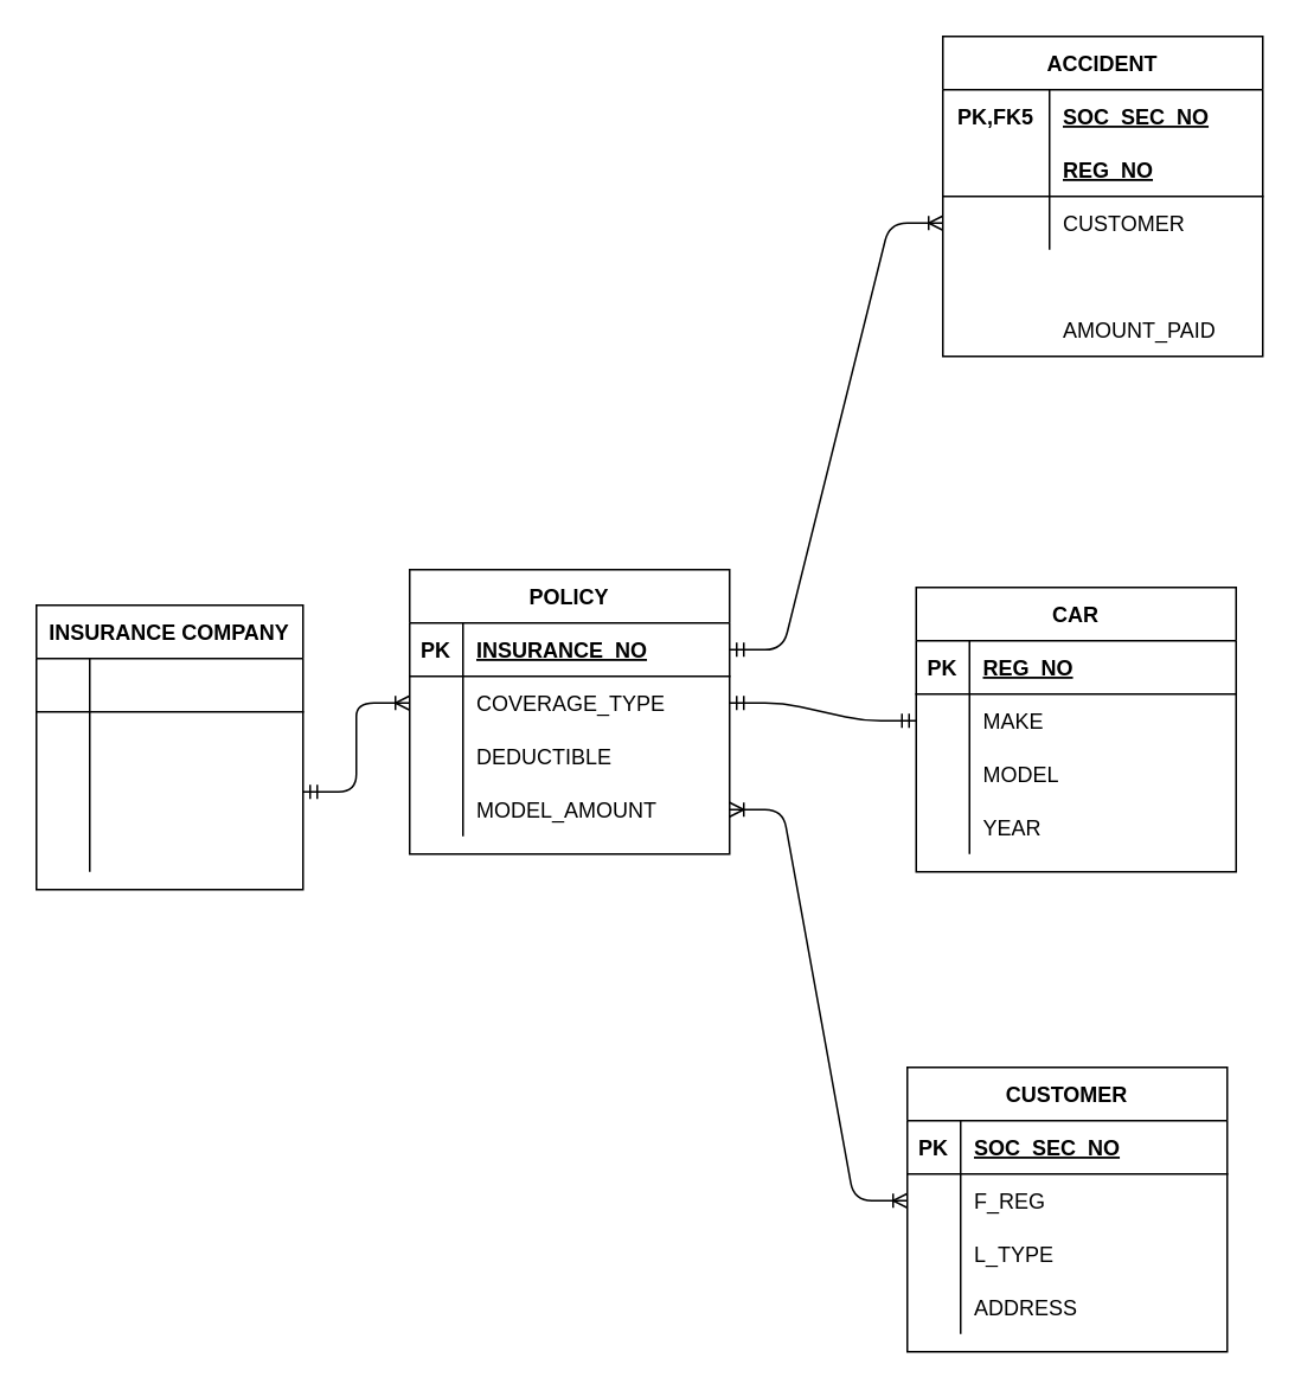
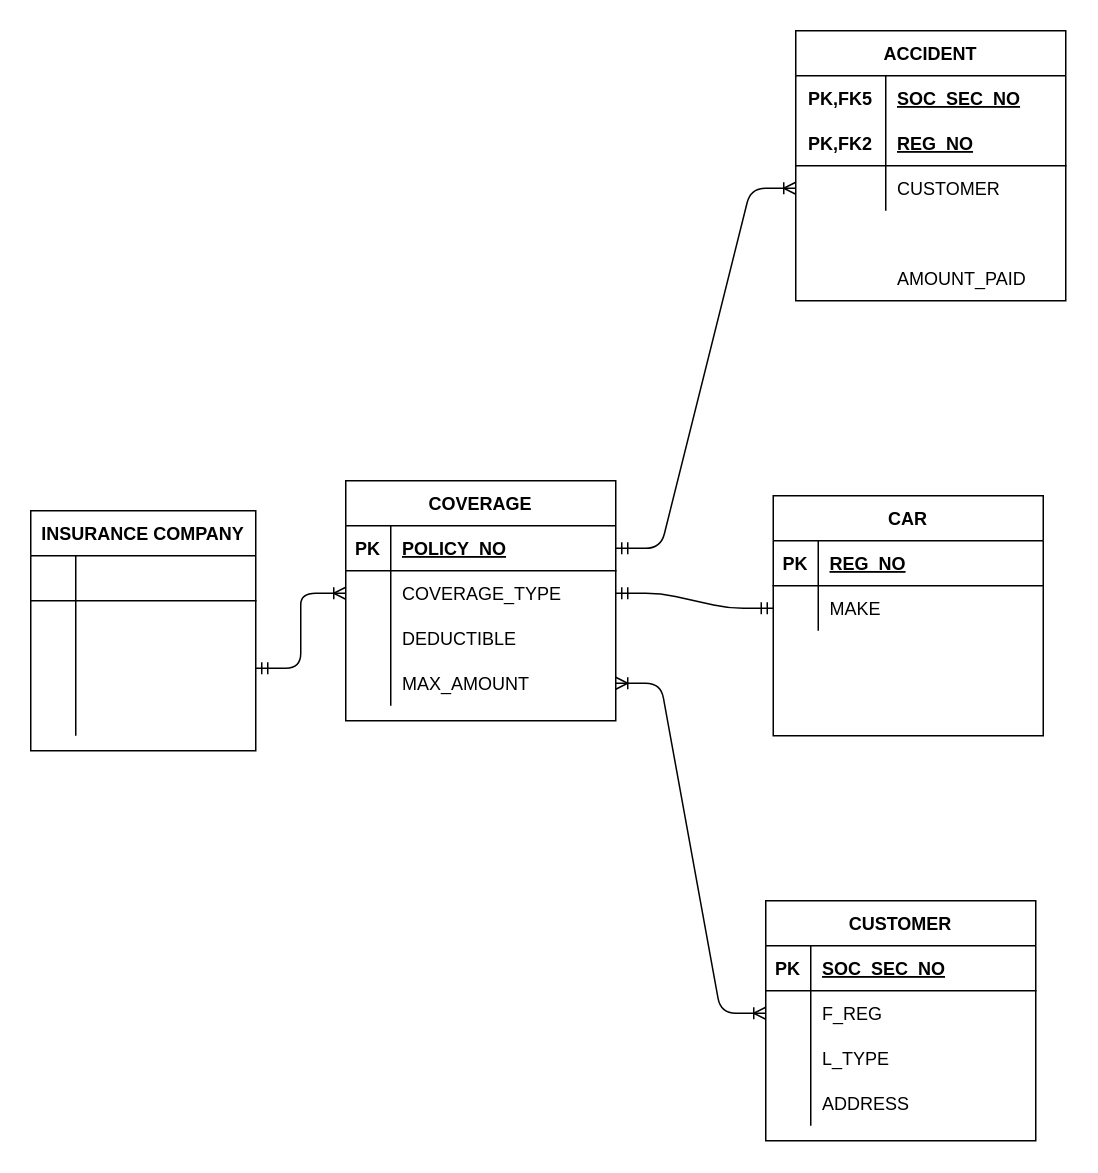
+ <mxCell id="64" value="PK,FK2" style="shape=partialRectangle;connectable=0;fillColor=none;top=0;left=0;bottom=0;right=0;fontStyle=1;overflow=hidden;" vertex="1" parent="63"><mxGeometry width="60" height="30" as="geometry" /></mxCell>
- <mxCell id="19" value="POLICY" style="shape=table;startSize=30;container=1;collapsible=1;childLayout=tableLayout;fixedRows=1;rowLines=0;fontStyle=1;align=center;resizeLast=1;" vertex="1" parent="1"><mxGeometry x="230" y="320" width="180" height="160" as="geometry" /></mxCell>
+ <mxCell id="19" value="COVERAGE" style="shape=table;startSize=30;container=1;collapsible=1;childLayout=tableLayout;fixedRows=1;rowLines=0;fontStyle=1;align=center;resizeLast=1;" vertex="1" parent="1"><mxGeometry x="230" y="320" width="180" height="160" as="geometry" /></mxCell>
- <mxCell id="22" value="INSURANCE_NO" style="shape=partialRectangle;connectable=0;fillColor=none;top=0;left=0;bottom=0;right=0;align=left;spacingLeft=6;fontStyle=5;overflow=hidden;" vertex="1" parent="20"><mxGeometry x="30" width="150" height="30" as="geometry" /></mxCell>
+ <mxCell id="22" value="POLICY_NO" style="shape=partialRectangle;connectable=0;fillColor=none;top=0;left=0;bottom=0;right=0;align=left;spacingLeft=6;fontStyle=5;overflow=hidden;" vertex="1" parent="20"><mxGeometry x="30" width="150" height="30" as="geometry" /></mxCell>
- <mxCell id="54" value="MODEL" style="shape=partialRectangle;connectable=0;fillColor=none;top=0;left=0;bottom=0;right=0;align=left;spacingLeft=6;overflow=hidden;" vertex="1" parent="52"><mxGeometry x="30" width="150" height="30" as="geometry" /></mxCell>
- <mxCell id="31" value="MODEL_AMOUNT" style="shape=partialRectangle;connectable=0;fillColor=none;top=0;left=0;bottom=0;right=0;align=left;spacingLeft=6;overflow=hidden;" vertex="1" parent="29"><mxGeometry x="30" width="150" height="30" as="geometry" /></mxCell>
+ <mxCell id="31" value="MAX_AMOUNT" style="shape=partialRectangle;connectable=0;fillColor=none;top=0;left=0;bottom=0;right=0;align=left;spacingLeft=6;overflow=hidden;" vertex="1" parent="29"><mxGeometry x="30" width="150" height="30" as="geometry" /></mxCell>
- <mxCell id="57" value="YEAR" style="shape=partialRectangle;connectable=0;fillColor=none;top=0;left=0;bottom=0;right=0;align=left;spacingLeft=6;overflow=hidden;" vertex="1" parent="55"><mxGeometry x="30" width="150" height="30" as="geometry" /></mxCell>
